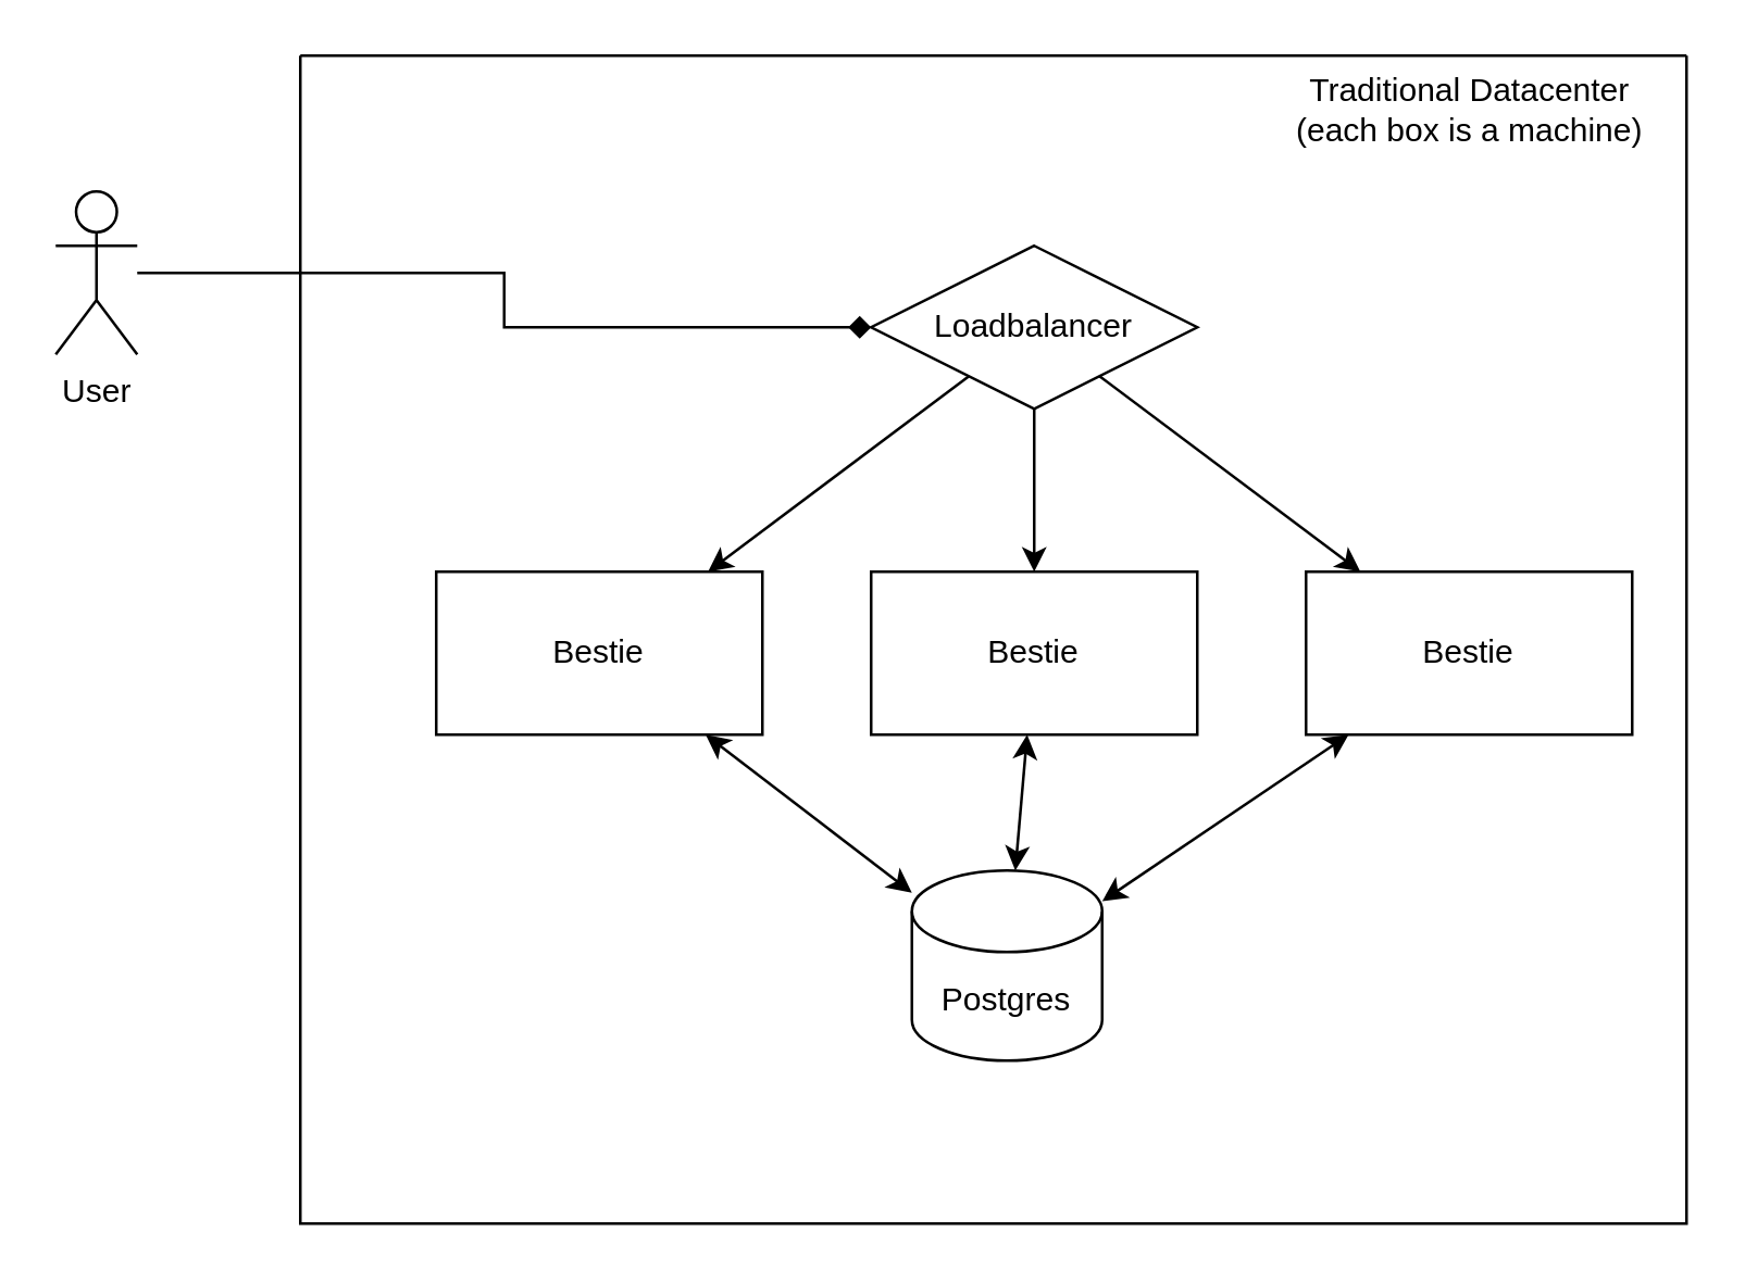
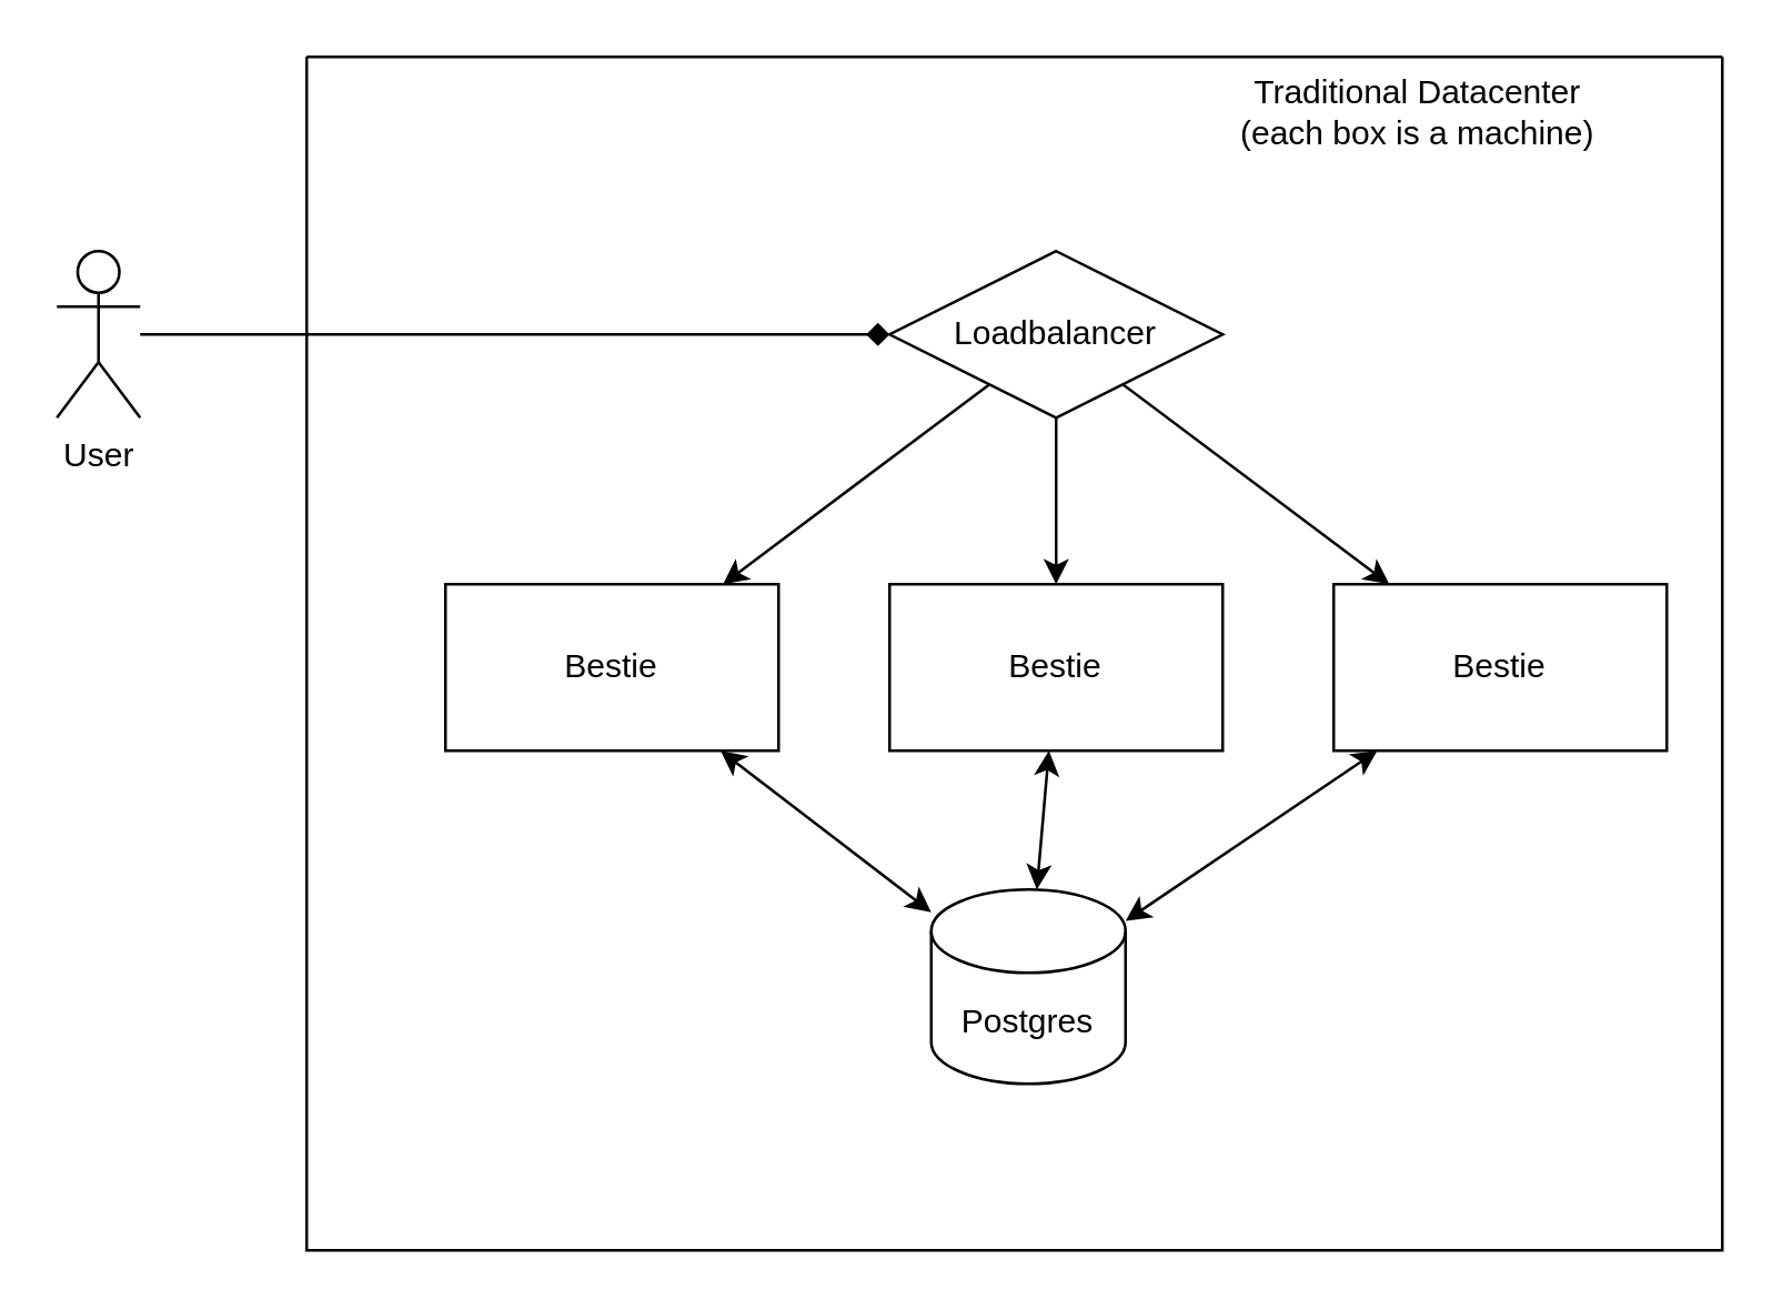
- <mxCell id="16" value="Traditional Datacenter&lt;br&gt;(each box is a machine)" style="text;html=1;align=center;verticalAlign=middle;resizable=0;points=[];autosize=1;strokeColor=none;fillColor=none;" parent="14" vertex="1"><mxGeometry x="360" y="5" width="140" height="30" as="geometry" /></mxCell>
+ <mxCell id="16" value="Traditional Datacenter&lt;br&gt;(each box is a machine)" style="text;html=1;align=center;verticalAlign=middle;resizable=0;points=[];autosize=1;strokeColor=none;fillColor=none;" parent="14" vertex="1"><mxGeometry x="330" y="5" width="140" height="30" as="geometry" /></mxCell>
- <mxCell id="7" value="User" style="shape=umlActor;verticalLabelPosition=bottom;verticalAlign=top;html=1;outlineConnect=0;" parent="1" vertex="1"><mxGeometry x="20" y="70" width="30" height="60" as="geometry" /></mxCell>
+ <mxCell id="7" value="User" style="shape=umlActor;verticalLabelPosition=bottom;verticalAlign=top;html=1;outlineConnect=0;" parent="1" vertex="1"><mxGeometry x="20" y="90" width="30" height="60" as="geometry" /></mxCell>
